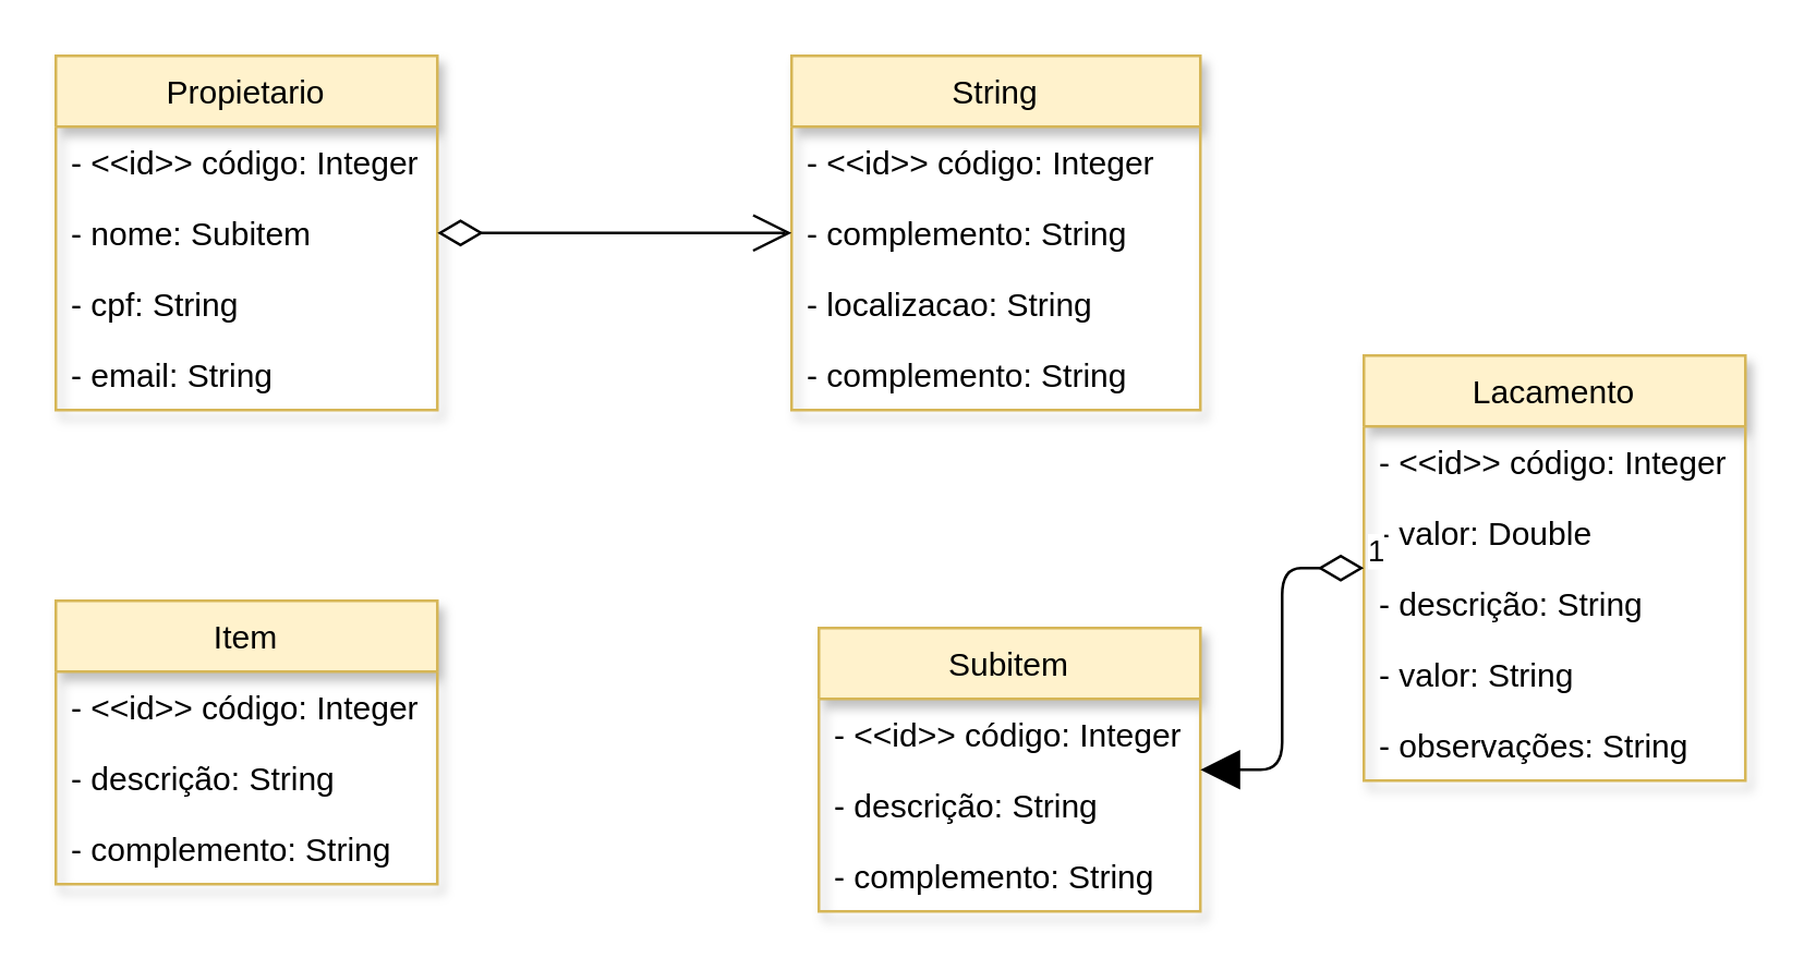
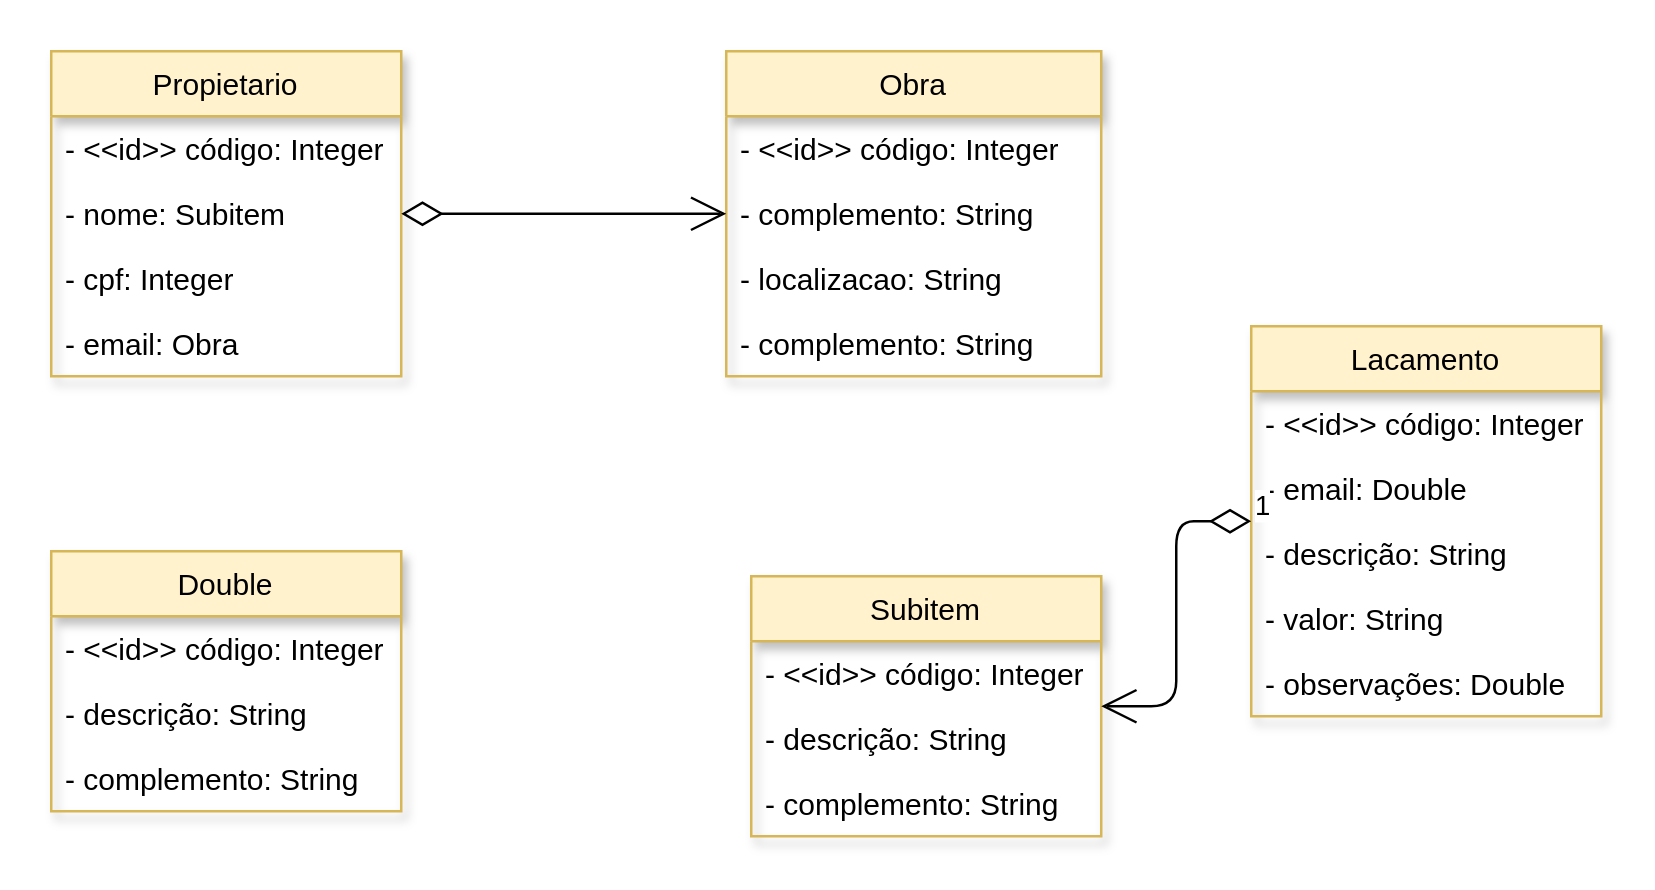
- <mxCell id="7" value="String" style="swimlane;fontStyle=0;childLayout=stackLayout;horizontal=1;startSize=26;fillColor=#fff2cc;horizontalStack=0;resizeParent=1;resizeParentMax=0;resizeLast=0;collapsible=1;marginBottom=0;shadow=1;labelBackgroundColor=none;strokeColor=#d6b656;" vertex="1" parent="1"><mxGeometry x="290" y="20" width="150" height="130" as="geometry" /></mxCell>
+ <mxCell id="7" value="Obra" style="swimlane;fontStyle=0;childLayout=stackLayout;horizontal=1;startSize=26;fillColor=#fff2cc;horizontalStack=0;resizeParent=1;resizeParentMax=0;resizeLast=0;collapsible=1;marginBottom=0;shadow=1;labelBackgroundColor=none;strokeColor=#d6b656;" vertex="1" parent="1"><mxGeometry x="290" y="20" width="150" height="130" as="geometry" /></mxCell>
- <mxCell id="5" value="- cpf: String" style="text;strokeColor=none;fillColor=none;align=left;verticalAlign=top;spacingLeft=4;spacingRight=4;overflow=hidden;rotatable=0;points=[[0,0.5],[1,0.5]];portConstraint=eastwest;" vertex="1" parent="2"><mxGeometry y="78" width="140" height="26" as="geometry" /></mxCell>
+ <mxCell id="5" value="- cpf: Integer" style="text;strokeColor=none;fillColor=none;align=left;verticalAlign=top;spacingLeft=4;spacingRight=4;overflow=hidden;rotatable=0;points=[[0,0.5],[1,0.5]];portConstraint=eastwest;" vertex="1" parent="2"><mxGeometry y="78" width="140" height="26" as="geometry" /></mxCell>
- <mxCell id="6" value="- email: String" style="text;strokeColor=none;fillColor=none;align=left;verticalAlign=top;spacingLeft=4;spacingRight=4;overflow=hidden;rotatable=0;points=[[0,0.5],[1,0.5]];portConstraint=eastwest;" vertex="1" parent="2"><mxGeometry y="104" width="140" height="26" as="geometry" /></mxCell>
+ <mxCell id="6" value="- email: Obra" style="text;strokeColor=none;fillColor=none;align=left;verticalAlign=top;spacingLeft=4;spacingRight=4;overflow=hidden;rotatable=0;points=[[0,0.5],[1,0.5]];portConstraint=eastwest;" vertex="1" parent="2"><mxGeometry y="104" width="140" height="26" as="geometry" /></mxCell>
- <mxCell id="14" value="- valor: Double" style="text;strokeColor=none;fillColor=none;align=left;verticalAlign=top;spacingLeft=4;spacingRight=4;overflow=hidden;rotatable=0;points=[[0,0.5],[1,0.5]];portConstraint=eastwest;" vertex="1" parent="12"><mxGeometry y="52" width="140" height="26" as="geometry" /></mxCell>
+ <mxCell id="14" value="- email: Double" style="text;strokeColor=none;fillColor=none;align=left;verticalAlign=top;spacingLeft=4;spacingRight=4;overflow=hidden;rotatable=0;points=[[0,0.5],[1,0.5]];portConstraint=eastwest;" vertex="1" parent="12"><mxGeometry y="52" width="140" height="26" as="geometry" /></mxCell>
- <mxCell id="18" value="Item" style="swimlane;fontStyle=0;childLayout=stackLayout;horizontal=1;startSize=26;fillColor=#fff2cc;horizontalStack=0;resizeParent=1;resizeParentMax=0;resizeLast=0;collapsible=1;marginBottom=0;shadow=1;labelBackgroundColor=none;strokeColor=#d6b656;" vertex="1" parent="1"><mxGeometry x="20" y="220" width="140" height="104" as="geometry" /></mxCell>
+ <mxCell id="18" value="Double" style="swimlane;fontStyle=0;childLayout=stackLayout;horizontal=1;startSize=26;fillColor=#fff2cc;horizontalStack=0;resizeParent=1;resizeParentMax=0;resizeLast=0;collapsible=1;marginBottom=0;shadow=1;labelBackgroundColor=none;strokeColor=#d6b656;" vertex="1" parent="1"><mxGeometry x="20" y="220" width="140" height="104" as="geometry" /></mxCell>
- <mxCell id="17" value="- observações: String" style="text;strokeColor=none;fillColor=none;align=left;verticalAlign=top;spacingLeft=4;spacingRight=4;overflow=hidden;rotatable=0;points=[[0,0.5],[1,0.5]];portConstraint=eastwest;" vertex="1" parent="12"><mxGeometry y="130" width="140" height="26" as="geometry" /></mxCell>
+ <mxCell id="17" value="- observações: Double" style="text;strokeColor=none;fillColor=none;align=left;verticalAlign=top;spacingLeft=4;spacingRight=4;overflow=hidden;rotatable=0;points=[[0,0.5],[1,0.5]];portConstraint=eastwest;" vertex="1" parent="12"><mxGeometry y="130" width="140" height="26" as="geometry" /></mxCell>
- <mxCell id="27" value="1" style="endArrow=block;html=1;endSize=12;startArrow=diamondThin;startSize=14;startFill=0;edgeStyle=orthogonalEdgeStyle;align=left;verticalAlign=bottom;" edge="1" parent="1" source="12" target="22"><mxGeometry x="-1" y="3" relative="1" as="geometry"><mxPoint x="280" y="270" as="sourcePoint" /><mxPoint x="440" y="270" as="targetPoint" /></mxGeometry></mxCell>
+ <mxCell id="27" value="1" style="endArrow=open;html=1;endSize=12;startArrow=diamondThin;startSize=14;startFill=0;edgeStyle=orthogonalEdgeStyle;align=left;verticalAlign=bottom;" edge="1" parent="1" source="12" target="22"><mxGeometry x="-1" y="3" relative="1" as="geometry"><mxPoint x="280" y="270" as="sourcePoint" /><mxPoint x="440" y="270" as="targetPoint" /></mxGeometry></mxCell>
